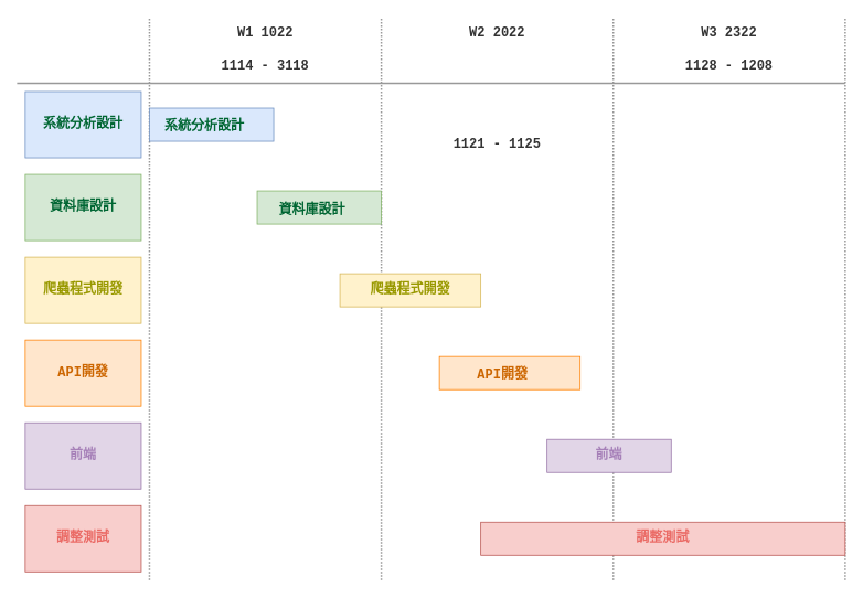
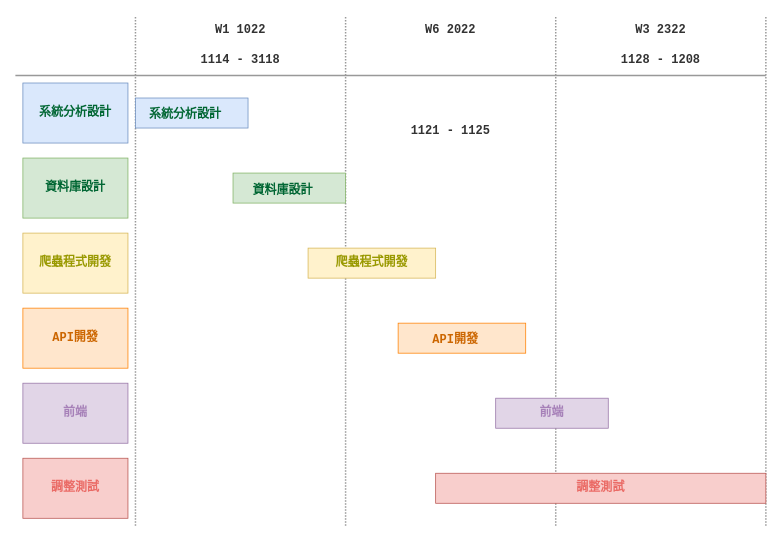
- <mxCell id="13" value="&lt;h2 style=&quot;font-size: 16px;&quot;&gt;&lt;font color=&quot;#333333&quot; style=&quot;font-size: 16px;&quot;&gt;W2 2022&lt;/font&gt;&lt;/h2&gt;" style="text;html=1;strokeColor=none;fillColor=none;align=center;verticalAlign=middle;whiteSpace=wrap;rounded=0;fontFamily=Courier New;fontStyle=1;fontSize=16;" parent="1" vertex="1"><mxGeometry x="460" y="20" width="280" height="40" as="geometry" /></mxCell>
+ <mxCell id="13" value="&lt;h2 style=&quot;font-size: 16px;&quot;&gt;&lt;font color=&quot;#333333&quot; style=&quot;font-size: 16px;&quot;&gt;W6 2022&lt;/font&gt;&lt;/h2&gt;" style="text;html=1;strokeColor=none;fillColor=none;align=center;verticalAlign=middle;whiteSpace=wrap;rounded=0;fontFamily=Courier New;fontStyle=1;fontSize=16;" parent="1" vertex="1"><mxGeometry x="460" y="20" width="280" height="40" as="geometry" /></mxCell>
